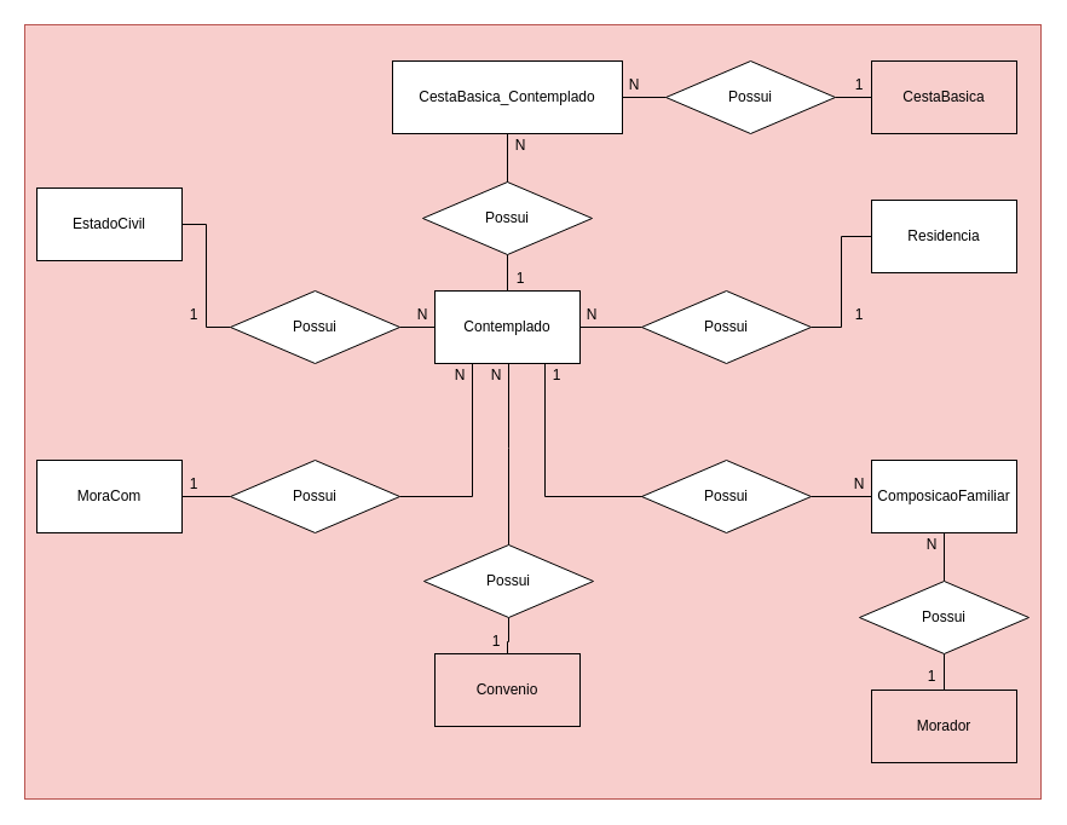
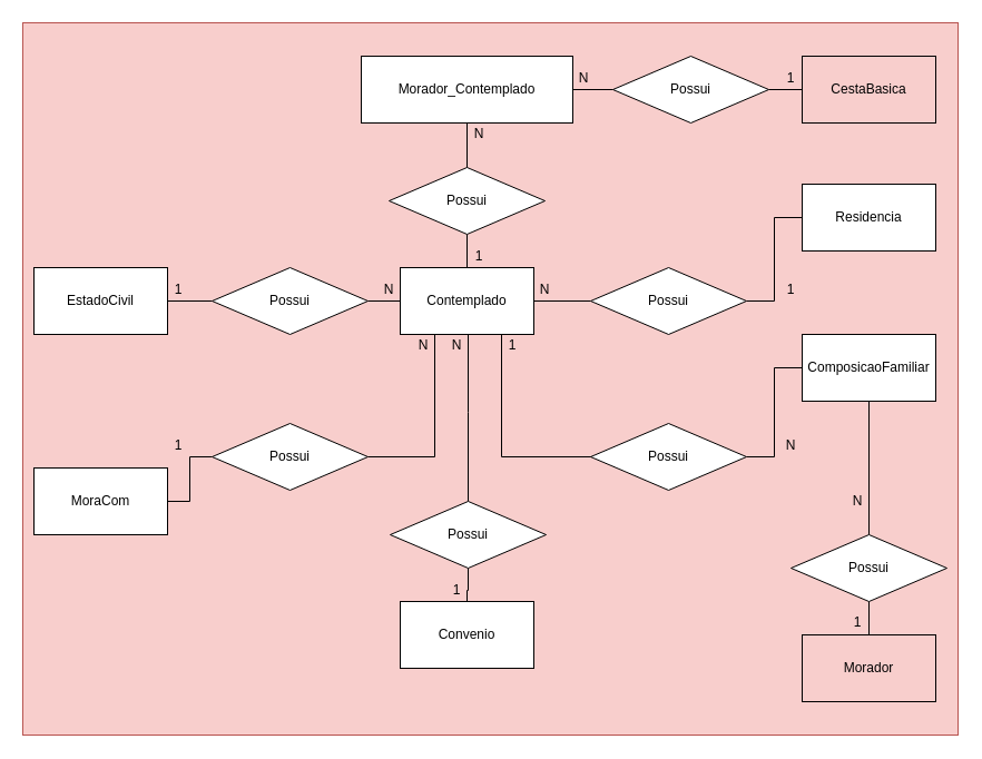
- <mxCell id="13" value="CestaBasica_Contemplado" style="rounded=0;whiteSpace=wrap;html=1;" vertex="1" parent="1"><mxGeometry x="324" y="50" width="190" height="60" as="geometry" /></mxCell>
+ <mxCell id="13" value="Morador_Contemplado" style="rounded=0;whiteSpace=wrap;html=1;" vertex="1" parent="1"><mxGeometry x="324" y="50" width="190" height="60" as="geometry" /></mxCell>
- <mxCell id="15" value="EstadoCivil" style="rounded=0;whiteSpace=wrap;html=1;" vertex="1" parent="1"><mxGeometry x="30" y="155" width="120" height="60" as="geometry" /></mxCell>
+ <mxCell id="15" value="EstadoCivil" style="rounded=0;whiteSpace=wrap;html=1;" vertex="1" parent="1"><mxGeometry x="30" y="240" width="120" height="60" as="geometry" /></mxCell>
- <mxCell id="17" value="MoraCom" style="rounded=0;whiteSpace=wrap;html=1;" vertex="1" parent="1"><mxGeometry x="30" y="380" width="120" height="60" as="geometry" /></mxCell>
+ <mxCell id="17" value="MoraCom" style="rounded=0;whiteSpace=wrap;html=1;" vertex="1" parent="1"><mxGeometry x="30" y="420" width="120" height="60" as="geometry" /></mxCell>
- <mxCell id="20" value="ComposicaoFamiliar" style="rounded=0;whiteSpace=wrap;html=1;" vertex="1" parent="1"><mxGeometry x="720" y="380" width="120" height="60" as="geometry" /></mxCell>
+ <mxCell id="20" value="ComposicaoFamiliar" style="rounded=0;whiteSpace=wrap;html=1;" vertex="1" parent="1"><mxGeometry x="720" y="300" width="120" height="60" as="geometry" /></mxCell>
- <mxCell id="16" value="Convenio" style="rounded=0;whiteSpace=wrap;html=1;fillColor=#f8cecc;" vertex="1" parent="1"><mxGeometry x="359" y="540" width="120" height="60" as="geometry" /></mxCell>
+ <mxCell id="16" value="Convenio" style="rounded=0;whiteSpace=wrap;html=1;" vertex="1" parent="1"><mxGeometry x="359" y="540" width="120" height="60" as="geometry" /></mxCell>
